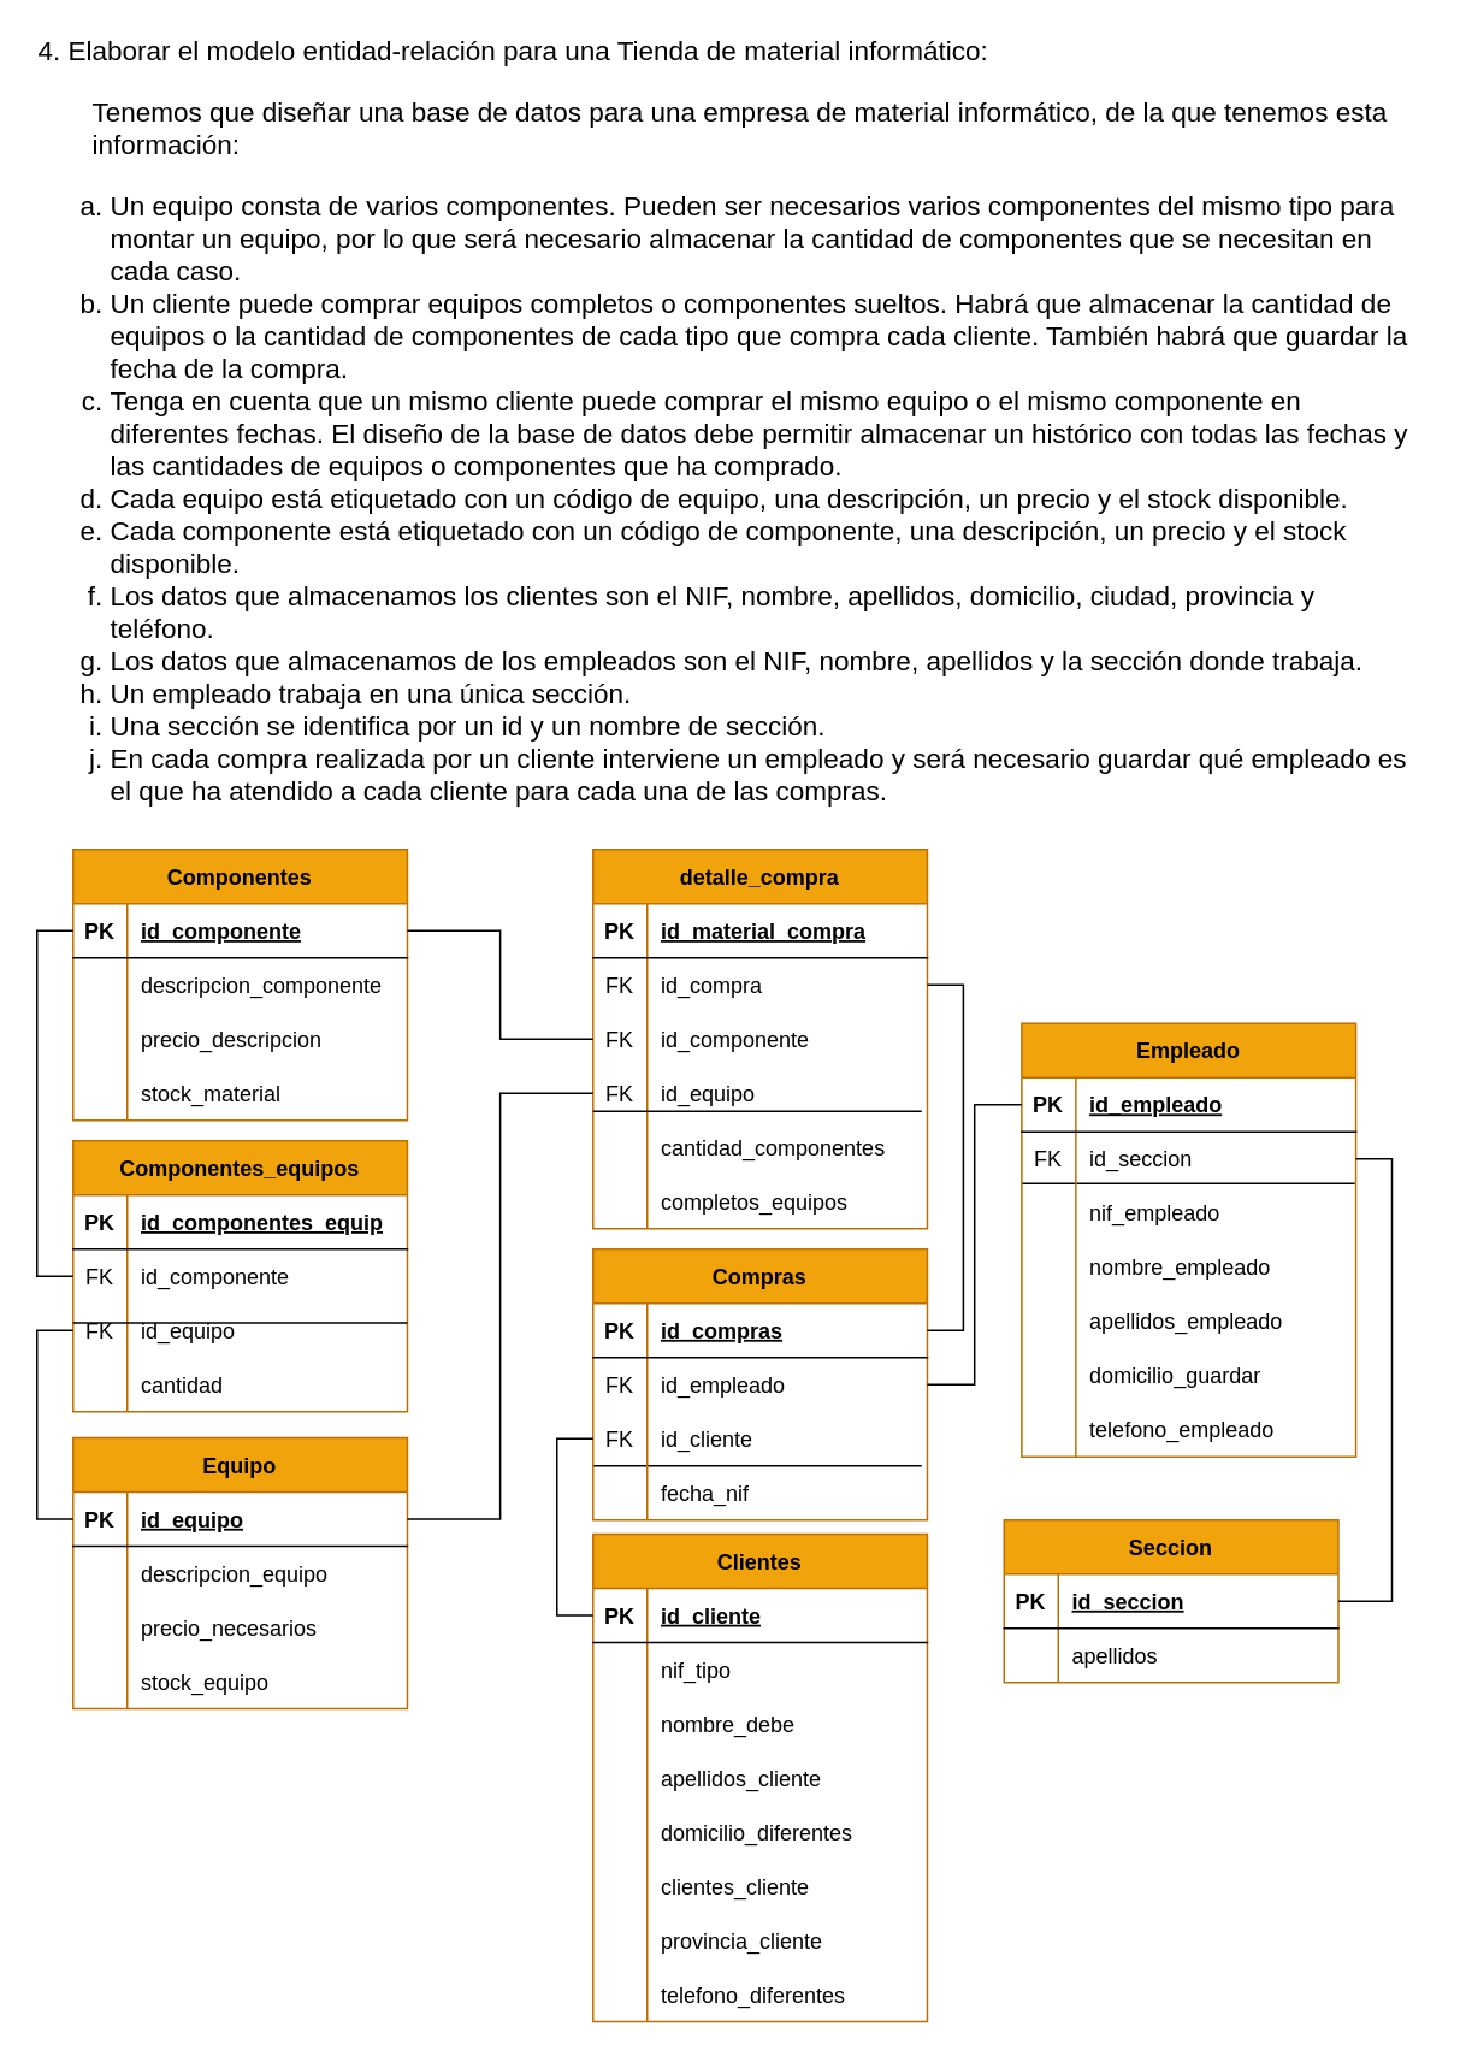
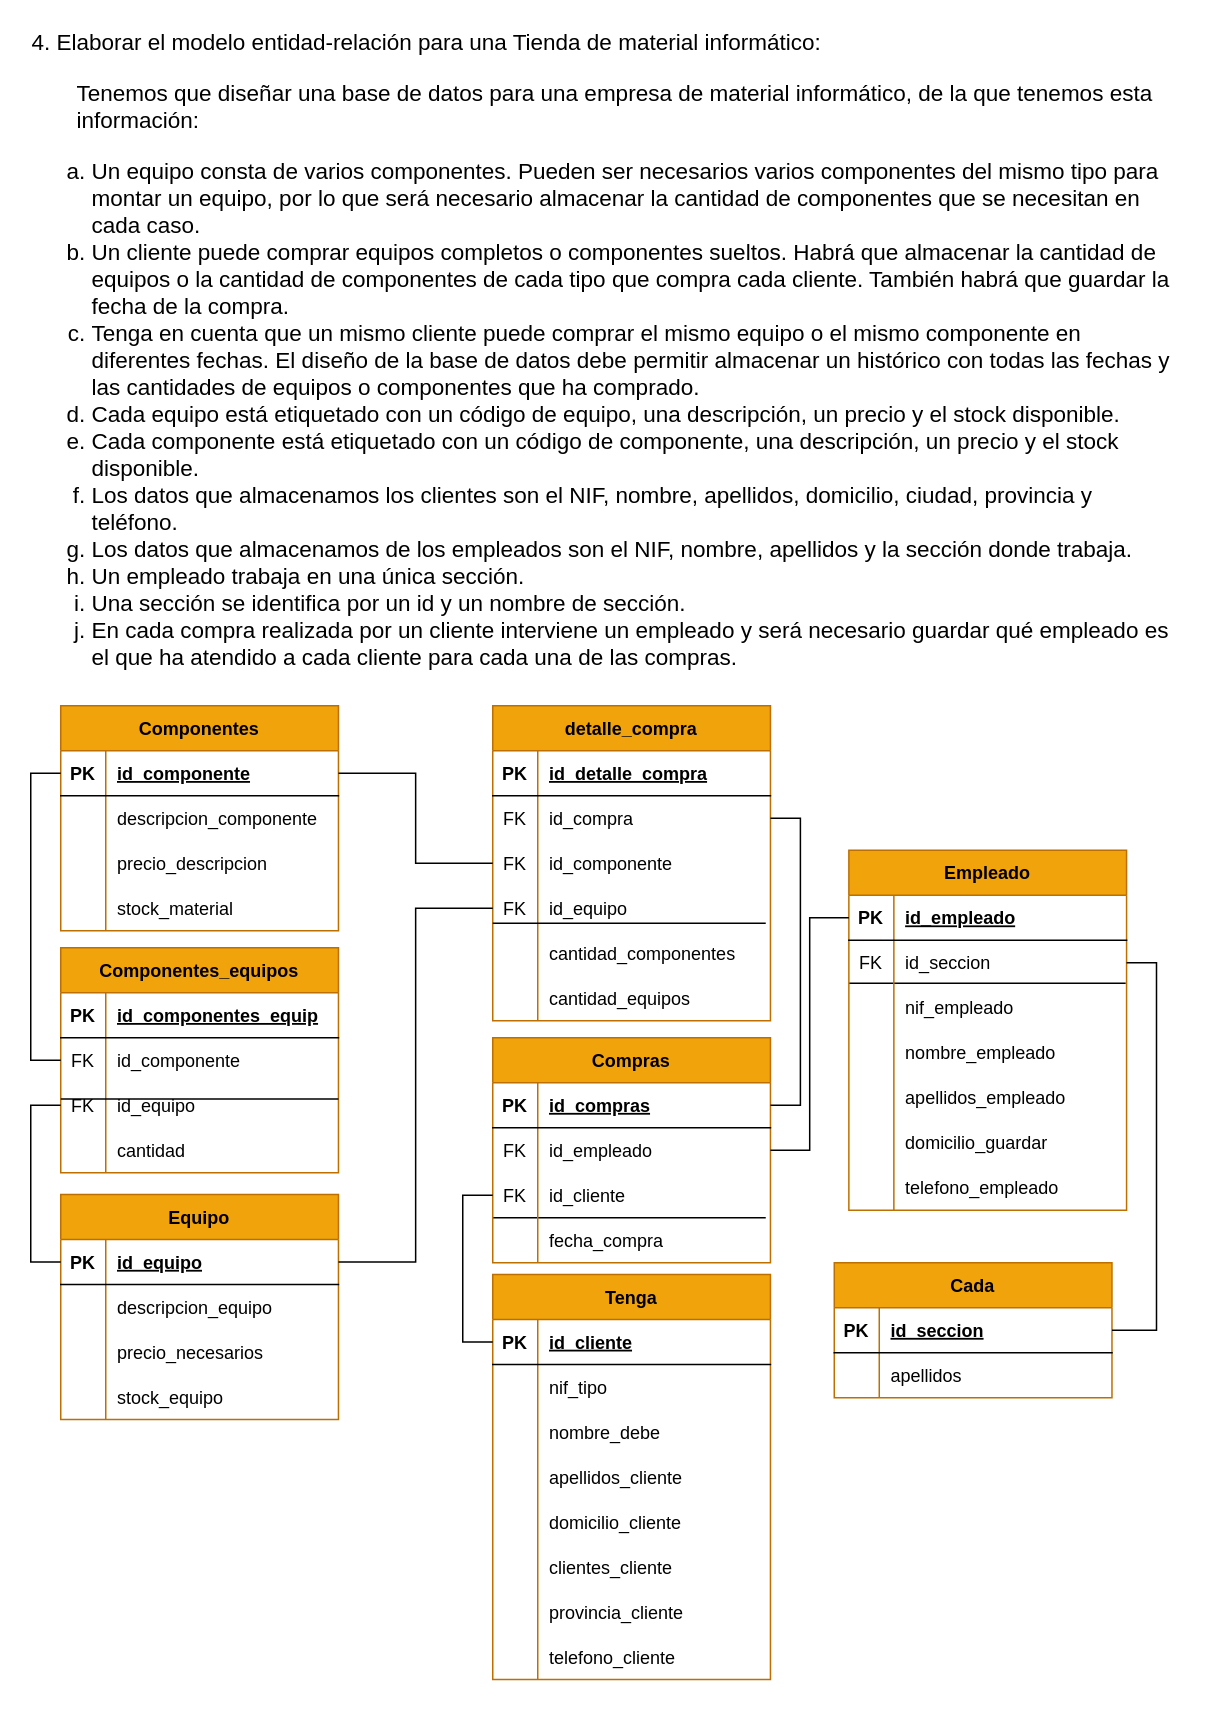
- <mxCell id="81" value="id_material_compra" style="shape=partialRectangle;connectable=0;fillColor=none;top=0;left=0;bottom=0;right=0;align=left;spacingLeft=6;fontStyle=5;overflow=hidden;labelBackgroundColor=none;" vertex="1" parent="79"><mxGeometry x="30" width="155.143" height="30" as="geometry"><mxRectangle width="155.143" height="30" as="alternateBounds" /></mxGeometry></mxCell>
+ <mxCell id="81" value="id_detalle_compra" style="shape=partialRectangle;connectable=0;fillColor=none;top=0;left=0;bottom=0;right=0;align=left;spacingLeft=6;fontStyle=5;overflow=hidden;labelBackgroundColor=none;" vertex="1" parent="79"><mxGeometry x="30" width="155.143" height="30" as="geometry"><mxRectangle width="155.143" height="30" as="alternateBounds" /></mxGeometry></mxCell>
- <mxCell id="96" value="completos_equipos" style="shape=partialRectangle;connectable=0;fillColor=none;top=0;left=0;bottom=0;right=0;align=left;spacingLeft=6;overflow=hidden;labelBackgroundColor=none;" vertex="1" parent="94"><mxGeometry x="30" width="155.143" height="30" as="geometry"><mxRectangle width="155.143" height="30" as="alternateBounds" /></mxGeometry></mxCell>
+ <mxCell id="96" value="cantidad_equipos" style="shape=partialRectangle;connectable=0;fillColor=none;top=0;left=0;bottom=0;right=0;align=left;spacingLeft=6;overflow=hidden;labelBackgroundColor=none;" vertex="1" parent="94"><mxGeometry x="30" width="155.143" height="30" as="geometry"><mxRectangle width="155.143" height="30" as="alternateBounds" /></mxGeometry></mxCell>
- <mxCell id="112" value="fecha_nif" style="shape=partialRectangle;connectable=0;fillColor=none;top=0;left=0;bottom=0;right=0;align=left;spacingLeft=6;overflow=hidden;labelBackgroundColor=none;" vertex="1" parent="110"><mxGeometry x="30" width="155.143" height="30" as="geometry"><mxRectangle width="155.143" height="30" as="alternateBounds" /></mxGeometry></mxCell>
+ <mxCell id="112" value="fecha_compra" style="shape=partialRectangle;connectable=0;fillColor=none;top=0;left=0;bottom=0;right=0;align=left;spacingLeft=6;overflow=hidden;labelBackgroundColor=none;" vertex="1" parent="110"><mxGeometry x="30" width="155.143" height="30" as="geometry"><mxRectangle width="155.143" height="30" as="alternateBounds" /></mxGeometry></mxCell>
- <mxCell id="55" value="Seccion" style="shape=table;startSize=30;container=1;collapsible=1;childLayout=tableLayout;fixedRows=1;rowLines=0;fontStyle=1;align=center;resizeLast=1;labelBackgroundColor=none;fillColor=#f0a30a;fontColor=#000000;strokeColor=#BD7000;" vertex="1" parent="3"><mxGeometry x="515.68" y="371.25" width="185.143" height="90" as="geometry" /></mxCell>
+ <mxCell id="55" value="Cada" style="shape=table;startSize=30;container=1;collapsible=1;childLayout=tableLayout;fixedRows=1;rowLines=0;fontStyle=1;align=center;resizeLast=1;labelBackgroundColor=none;fillColor=#f0a30a;fontColor=#000000;strokeColor=#BD7000;" vertex="1" parent="3"><mxGeometry x="515.68" y="371.25" width="185.143" height="90" as="geometry" /></mxCell>
- <mxCell id="30" value="Clientes" style="shape=table;startSize=30;container=1;collapsible=1;childLayout=tableLayout;fixedRows=1;rowLines=0;fontStyle=1;align=center;resizeLast=1;labelBackgroundColor=none;fillColor=#f0a30a;fontColor=#000000;strokeColor=#BD7000;" vertex="1" parent="3"><mxGeometry x="288" y="379.133" width="185.143" height="270" as="geometry" /></mxCell>
+ <mxCell id="30" value="Tenga" style="shape=table;startSize=30;container=1;collapsible=1;childLayout=tableLayout;fixedRows=1;rowLines=0;fontStyle=1;align=center;resizeLast=1;labelBackgroundColor=none;fillColor=#f0a30a;fontColor=#000000;strokeColor=#BD7000;" vertex="1" parent="3"><mxGeometry x="288" y="379.133" width="185.143" height="270" as="geometry" /></mxCell>
- <mxCell id="45" value="domicilio_diferentes" style="shape=partialRectangle;connectable=0;fillColor=none;top=0;left=0;bottom=0;right=0;align=left;spacingLeft=6;overflow=hidden;labelBackgroundColor=none;" vertex="1" parent="43"><mxGeometry x="30" width="155.143" height="30" as="geometry"><mxRectangle width="155.143" height="30" as="alternateBounds" /></mxGeometry></mxCell>
+ <mxCell id="45" value="domicilio_cliente" style="shape=partialRectangle;connectable=0;fillColor=none;top=0;left=0;bottom=0;right=0;align=left;spacingLeft=6;overflow=hidden;labelBackgroundColor=none;" vertex="1" parent="43"><mxGeometry x="30" width="155.143" height="30" as="geometry"><mxRectangle width="155.143" height="30" as="alternateBounds" /></mxGeometry></mxCell>
- <mxCell id="54" value="telefono_diferentes" style="shape=partialRectangle;connectable=0;fillColor=none;top=0;left=0;bottom=0;right=0;align=left;spacingLeft=6;overflow=hidden;labelBackgroundColor=none;" vertex="1" parent="52"><mxGeometry x="30" width="155.143" height="30" as="geometry"><mxRectangle width="155.143" height="30" as="alternateBounds" /></mxGeometry></mxCell>
+ <mxCell id="54" value="telefono_cliente" style="shape=partialRectangle;connectable=0;fillColor=none;top=0;left=0;bottom=0;right=0;align=left;spacingLeft=6;overflow=hidden;labelBackgroundColor=none;" vertex="1" parent="52"><mxGeometry x="30" width="155.143" height="30" as="geometry"><mxRectangle width="155.143" height="30" as="alternateBounds" /></mxGeometry></mxCell>
